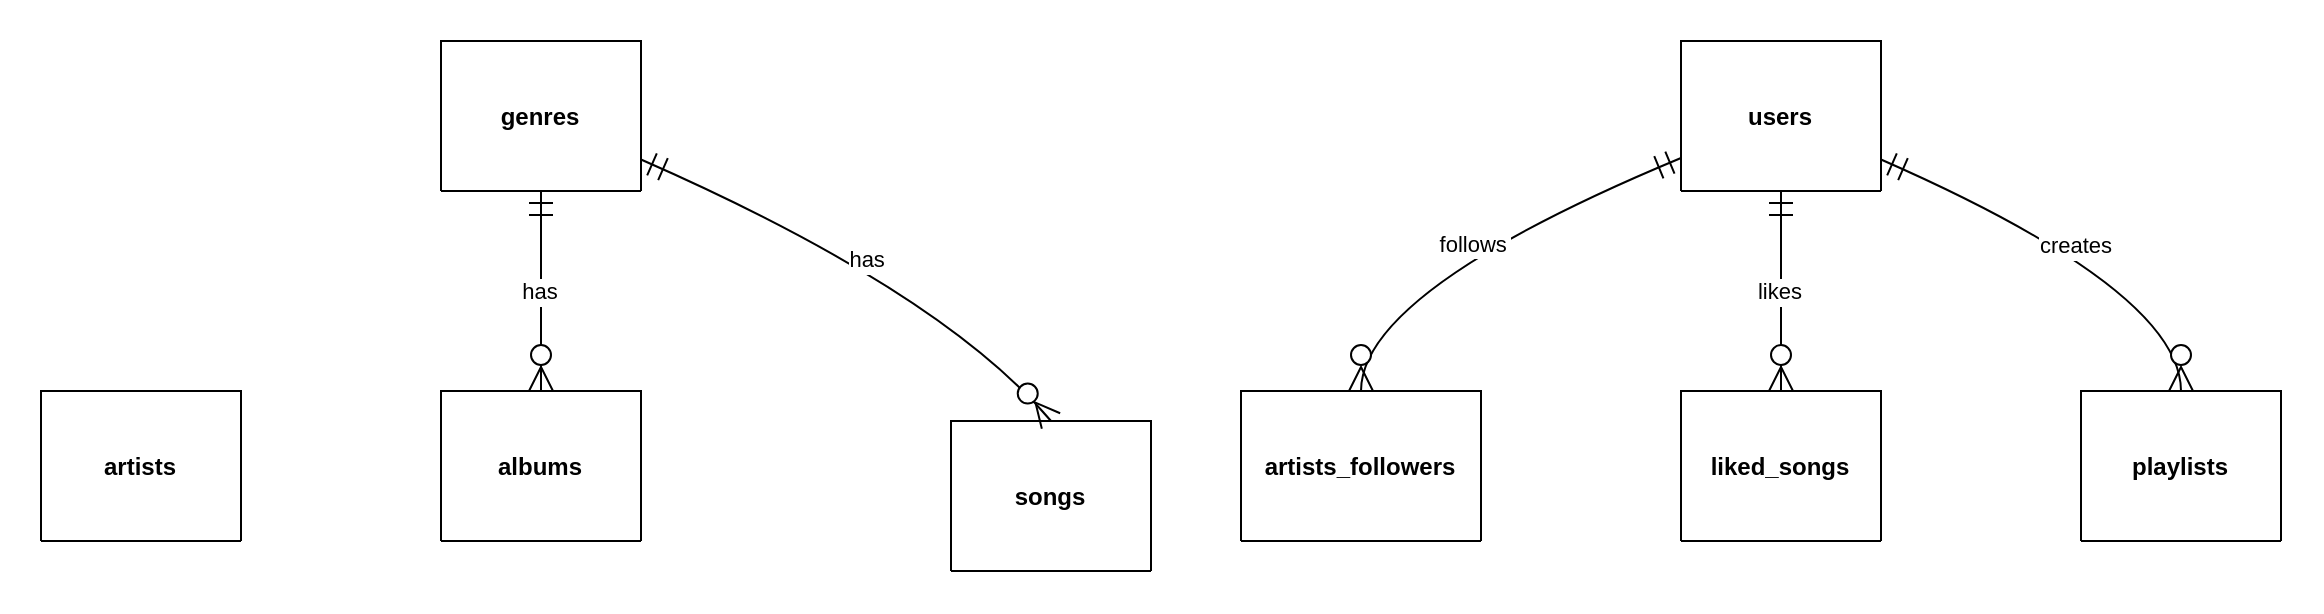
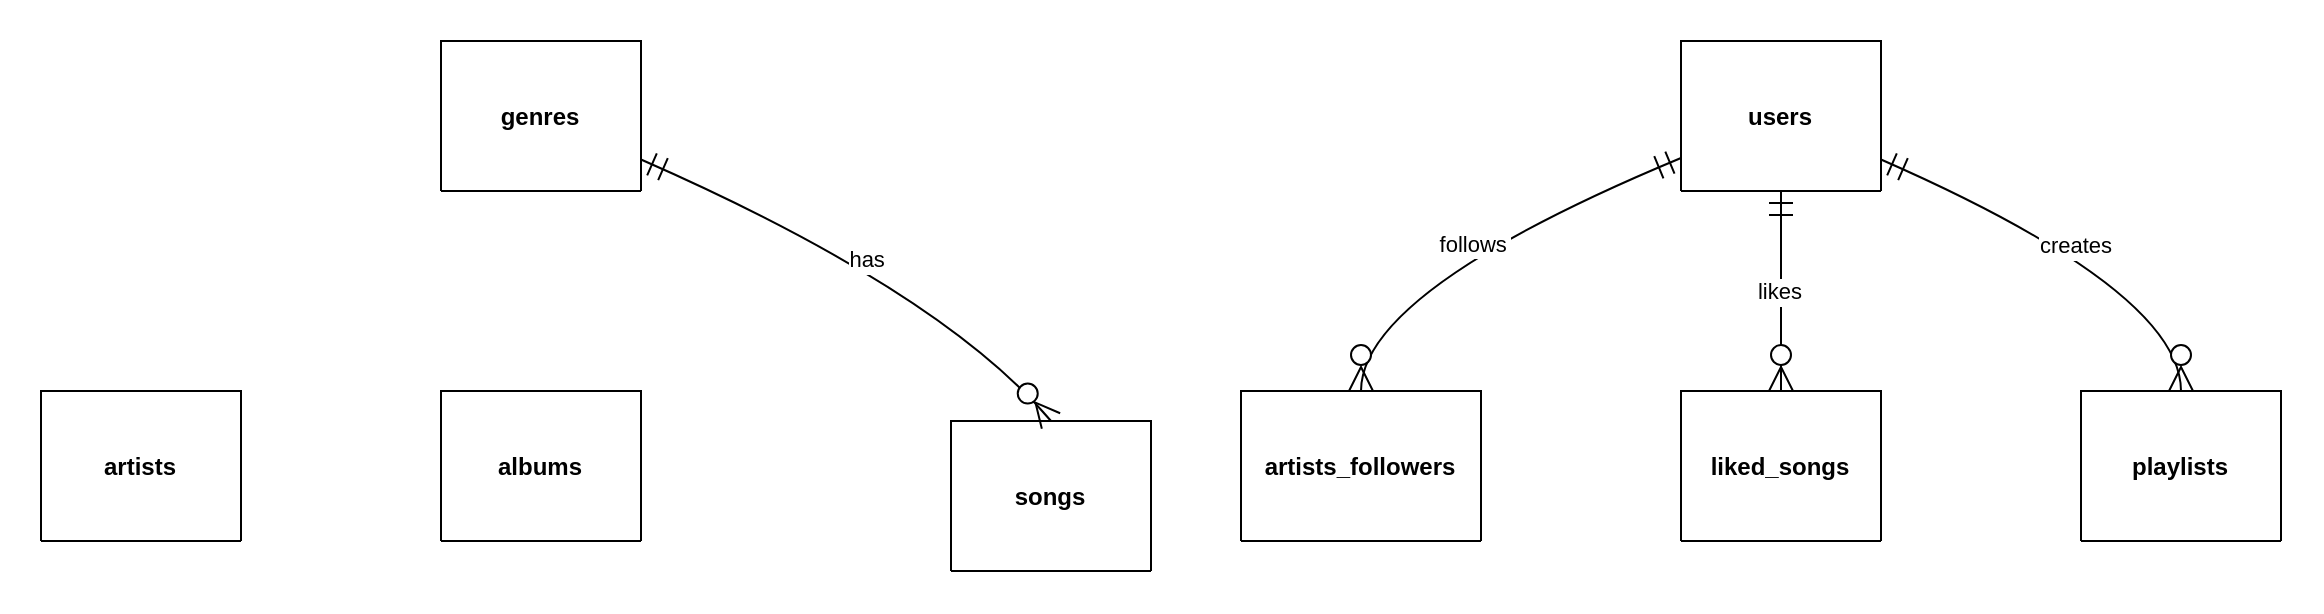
- <mxCell id="10" value="has" style="curved=1;startArrow=ERmandOne;startSize=10;;endArrow=ERzeroToMany;endSize=10;;exitX=0.5;exitY=1;entryX=0.5;entryY=0;" edge="1" parent="1" source="2" target="4"><mxGeometry relative="1" as="geometry"><Array as="points" /></mxGeometry></mxCell>
